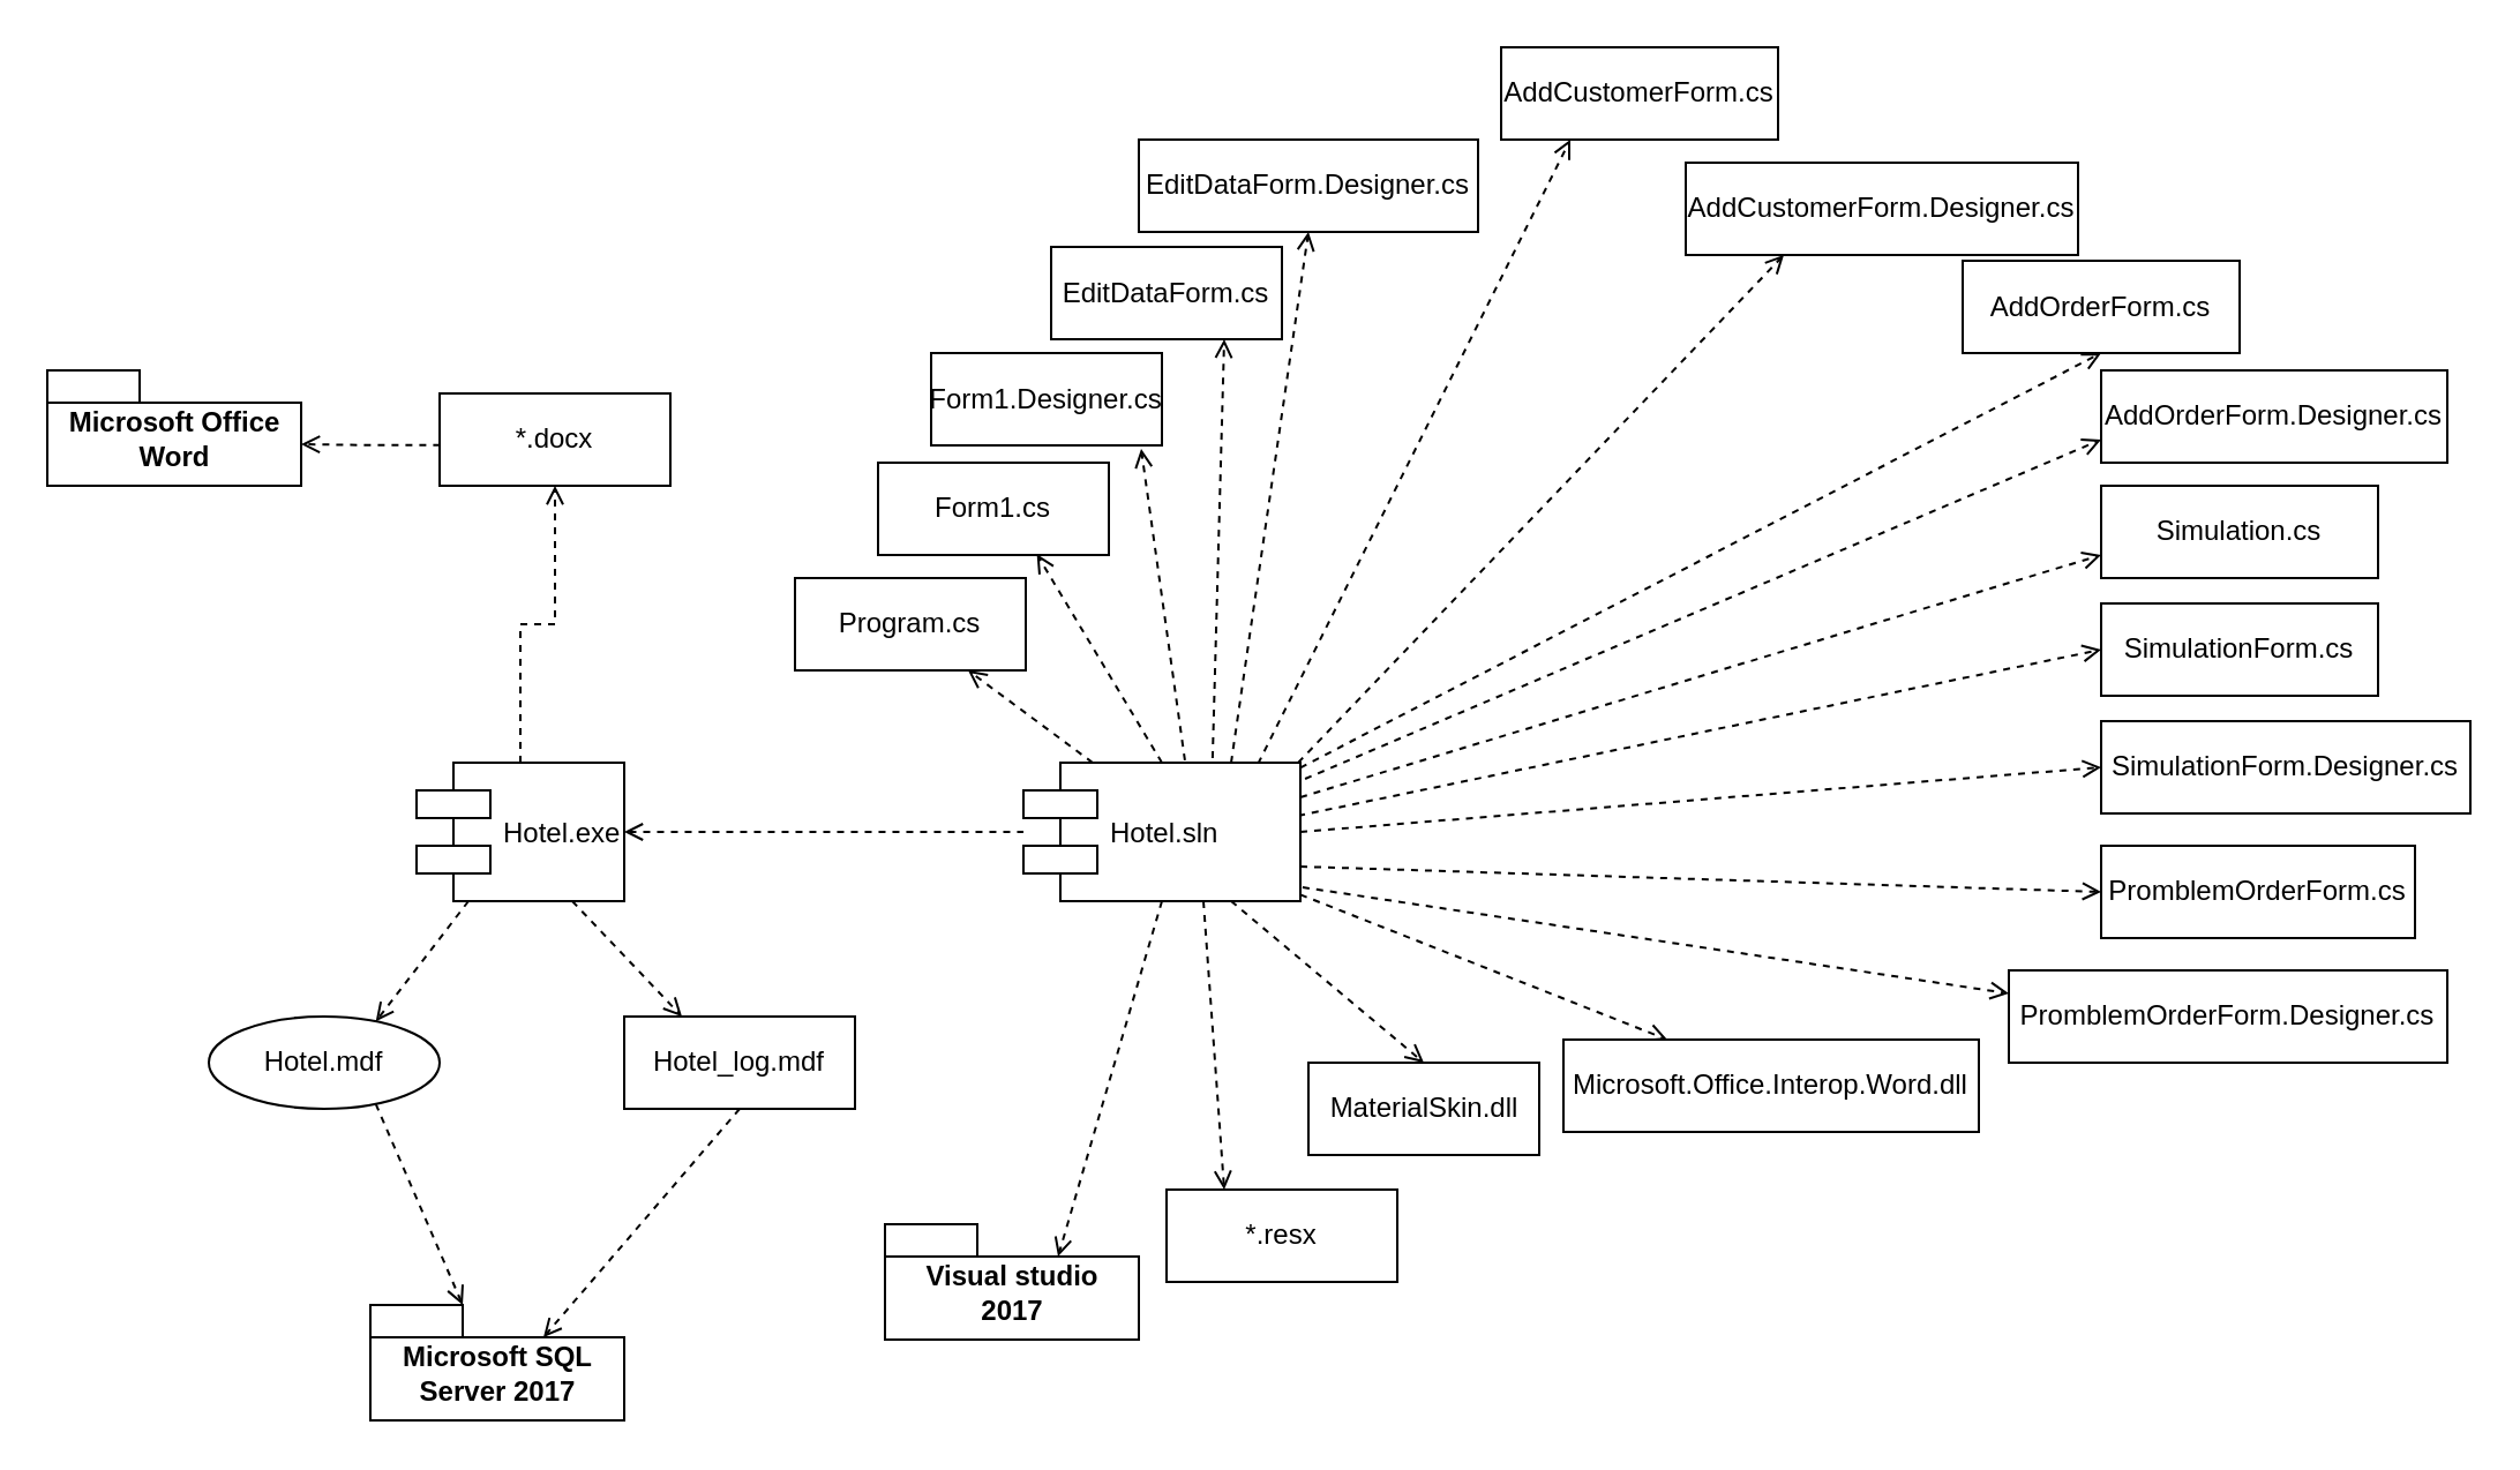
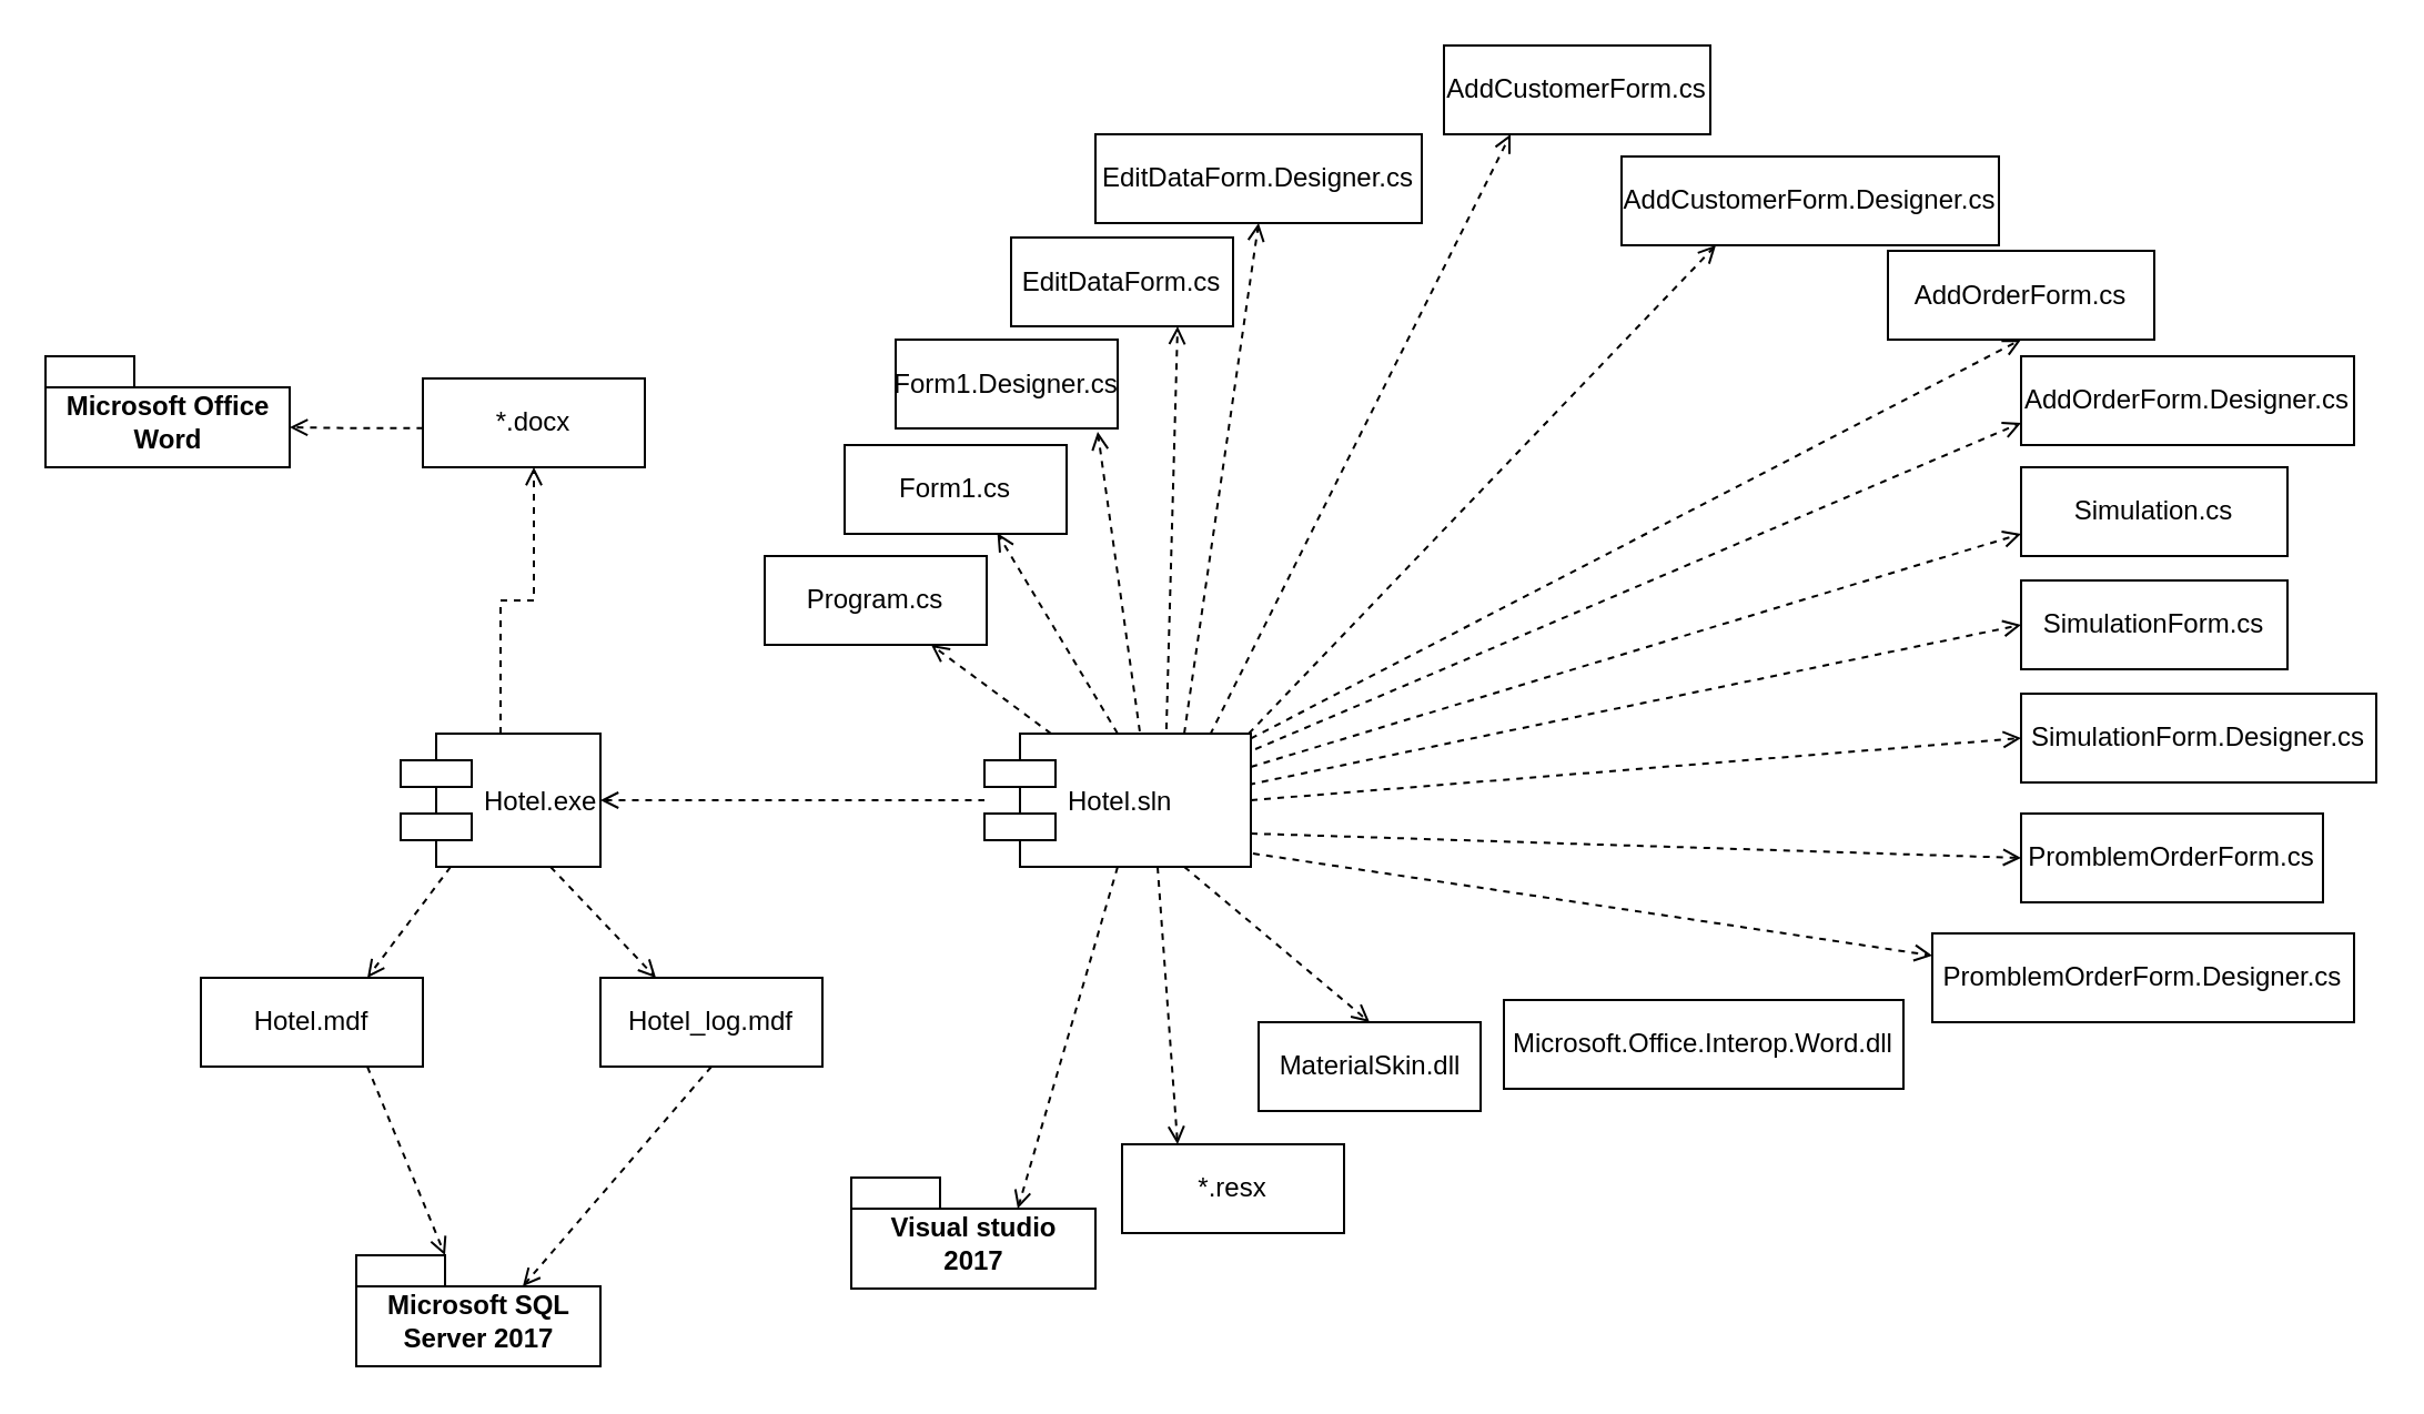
- <mxCell id="24" style="edgeStyle=none;rounded=0;orthogonalLoop=1;jettySize=auto;html=1;exitX=1;exitY=0.953;exitDx=0;exitDy=0;entryX=0.25;entryY=0;entryDx=0;entryDy=0;dashed=1;endArrow=open;endFill=0;exitPerimeter=0;" parent="1" source="33" target="36" edge="1"><mxGeometry relative="1" as="geometry" /></mxCell>
- <mxCell id="11" value="Hotel.mdf" style="ellipse;whiteSpace=wrap;html=1;" parent="1" vertex="1"><mxGeometry x="90" y="440" width="100" height="40" as="geometry" /></mxCell>
+ <mxCell id="11" value="Hotel.mdf" style="rounded=0;whiteSpace=wrap;html=1;" parent="1" vertex="1"><mxGeometry x="90" y="440" width="100" height="40" as="geometry" /></mxCell>
